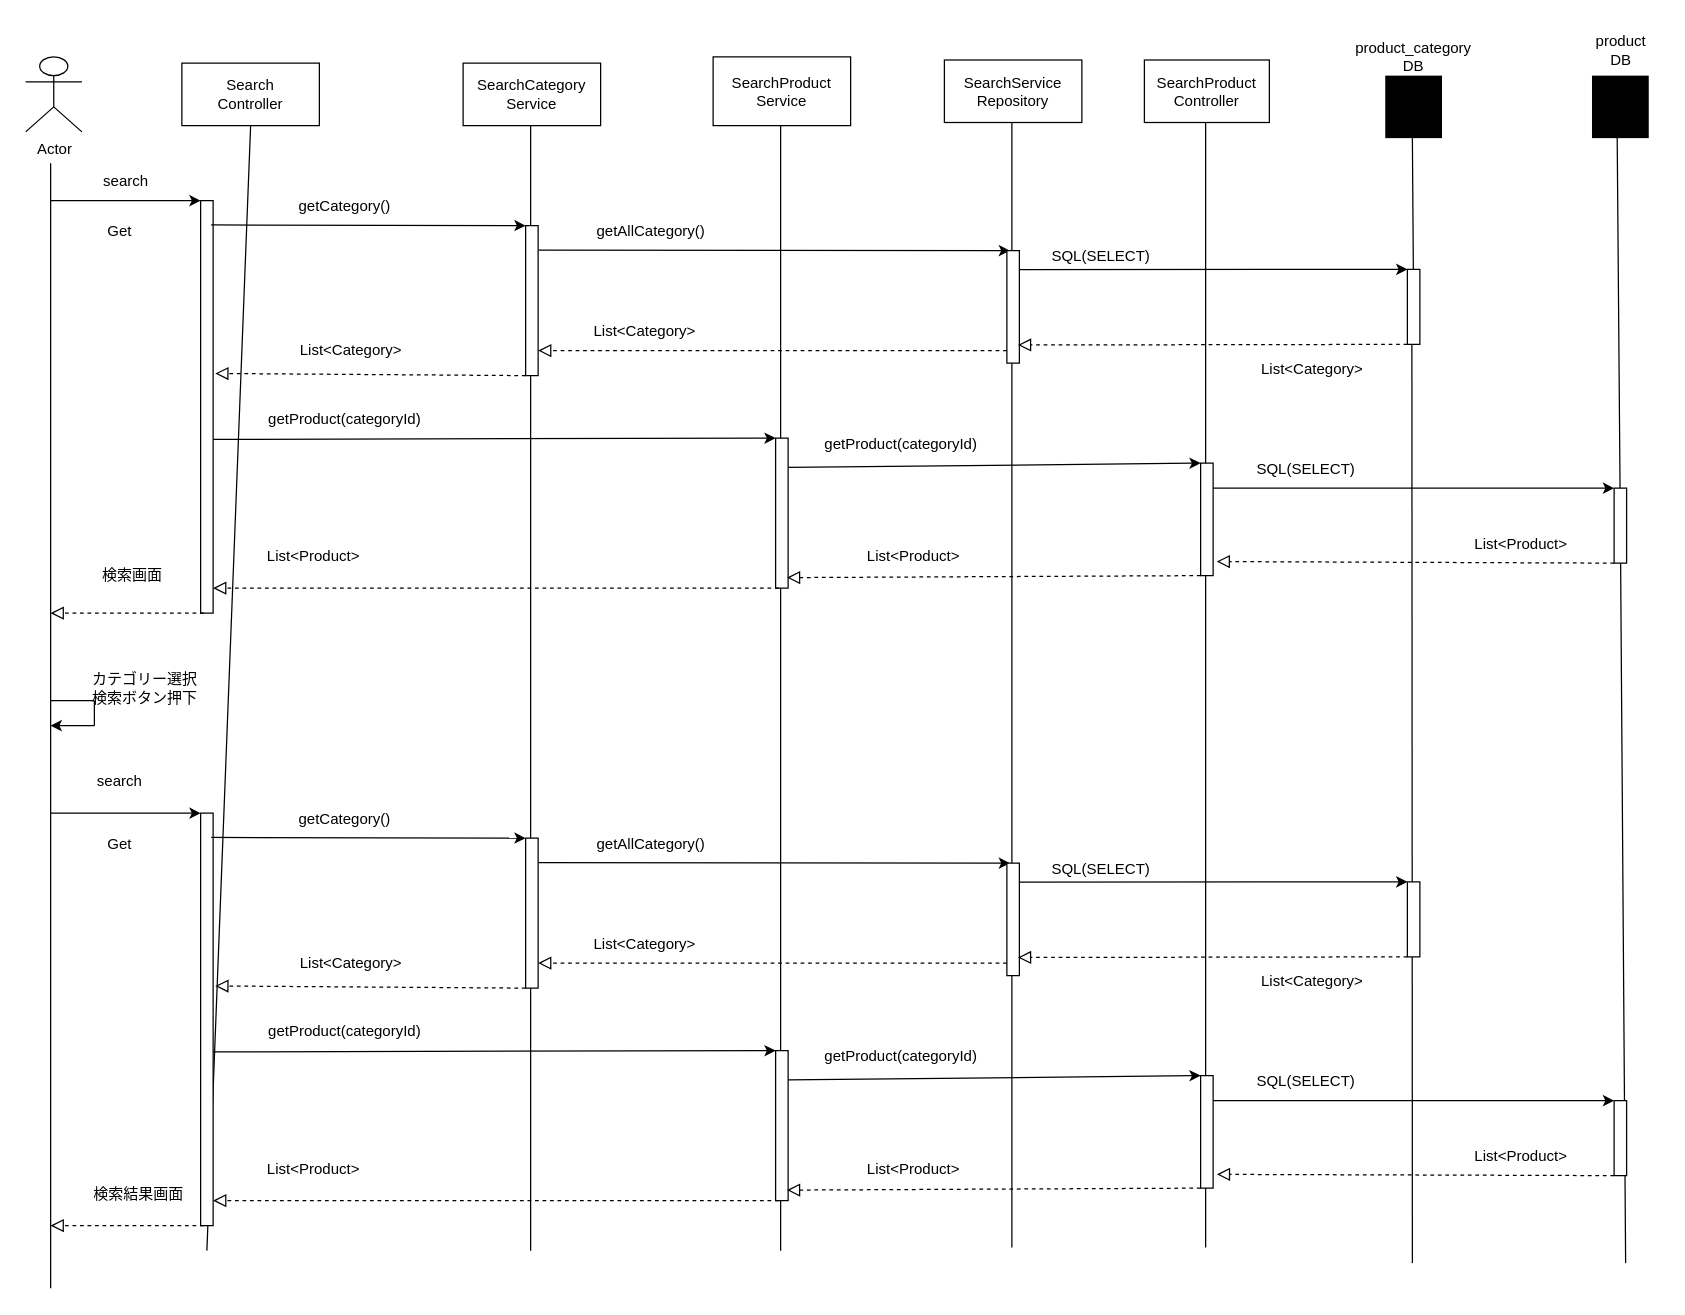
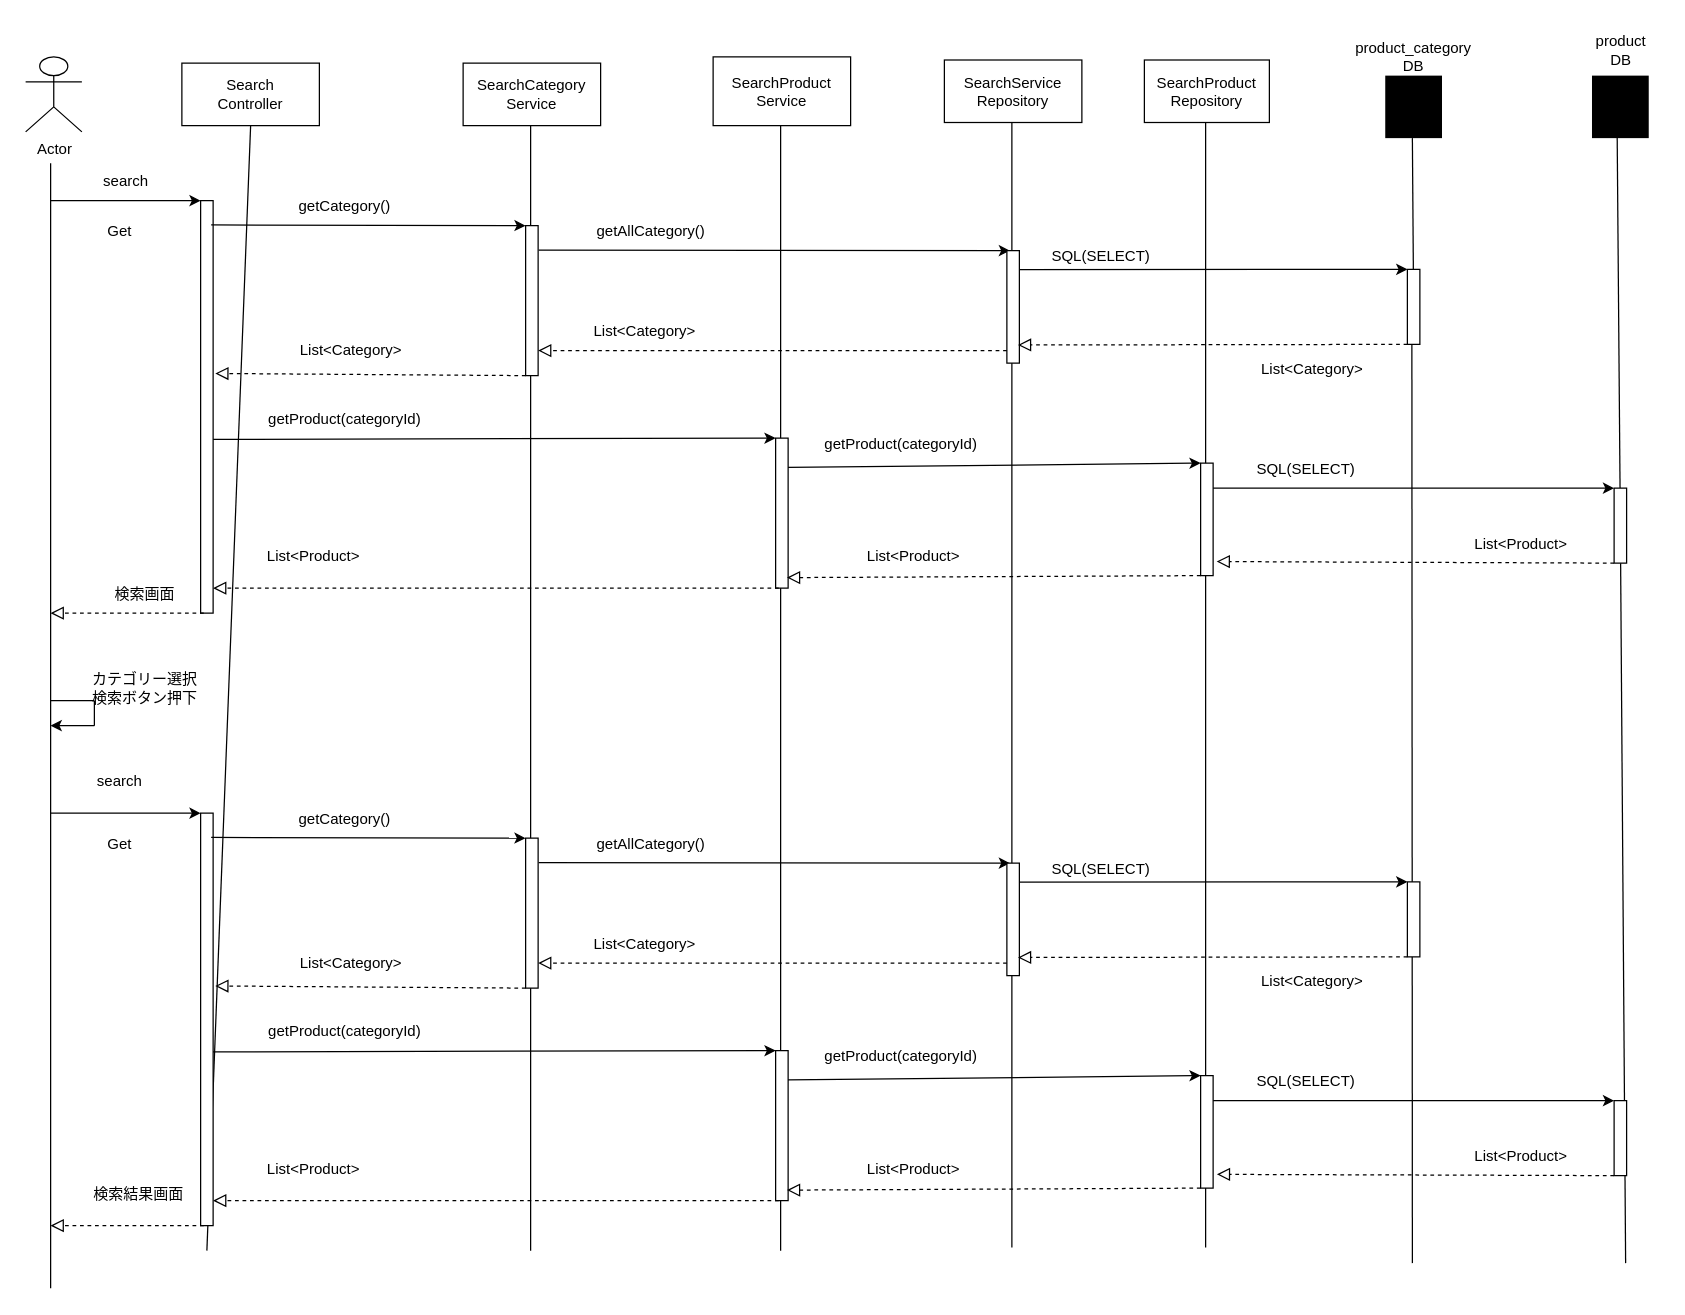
- <mxCell id="12" value="SearchProduct&lt;div&gt;Controller&lt;/div&gt;" style="html=1;whiteSpace=wrap;" parent="1" vertex="1"><mxGeometry x="915" y="47.5" width="100" height="50" as="geometry" /></mxCell>
+ <mxCell id="12" value="SearchProduct&lt;div&gt;Repository&lt;/div&gt;" style="html=1;whiteSpace=wrap;" parent="1" vertex="1"><mxGeometry x="915" y="47.5" width="100" height="50" as="geometry" /></mxCell>
- <mxCell id="35" value="検索画面" style="text;html=1;align=center;verticalAlign=middle;resizable=0;points=[];autosize=1;strokeColor=none;fillColor=none;" parent="1" vertex="1"><mxGeometry x="70" y="445" width="70" height="30" as="geometry" /></mxCell>
+ <mxCell id="35" value="検索画面" style="text;html=1;align=center;verticalAlign=middle;resizable=0;points=[];autosize=1;strokeColor=none;fillColor=none;" parent="1" vertex="1"><mxGeometry x="80" y="460" width="70" height="30" as="geometry" /></mxCell>
